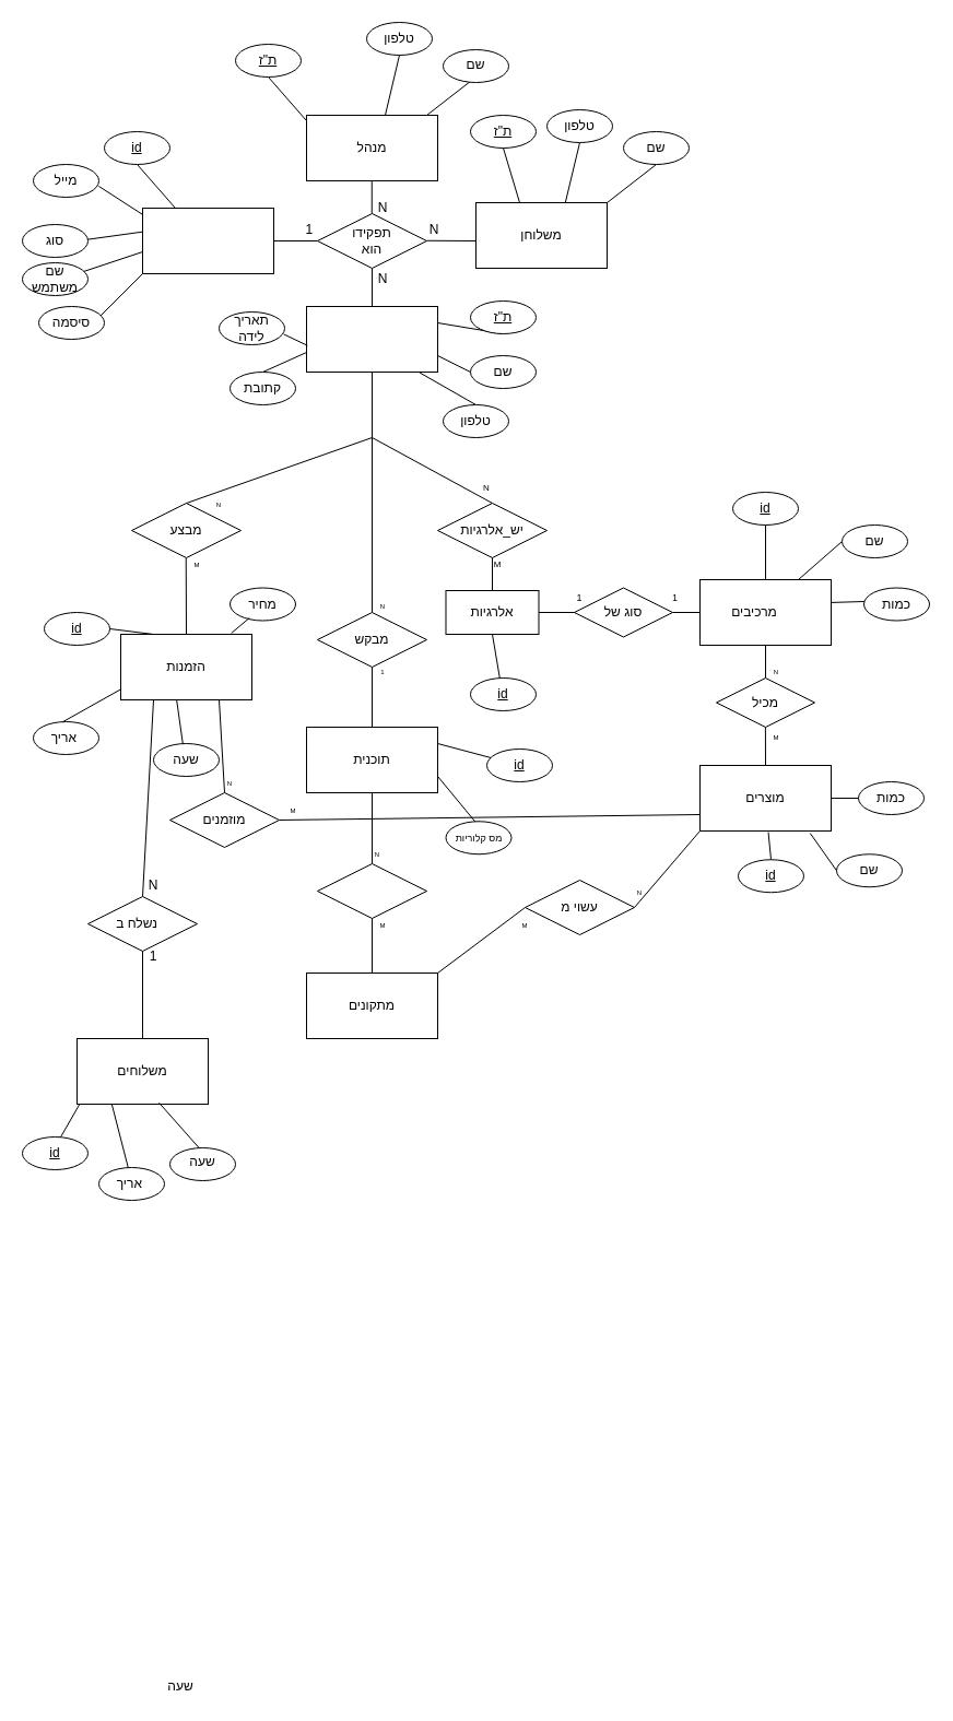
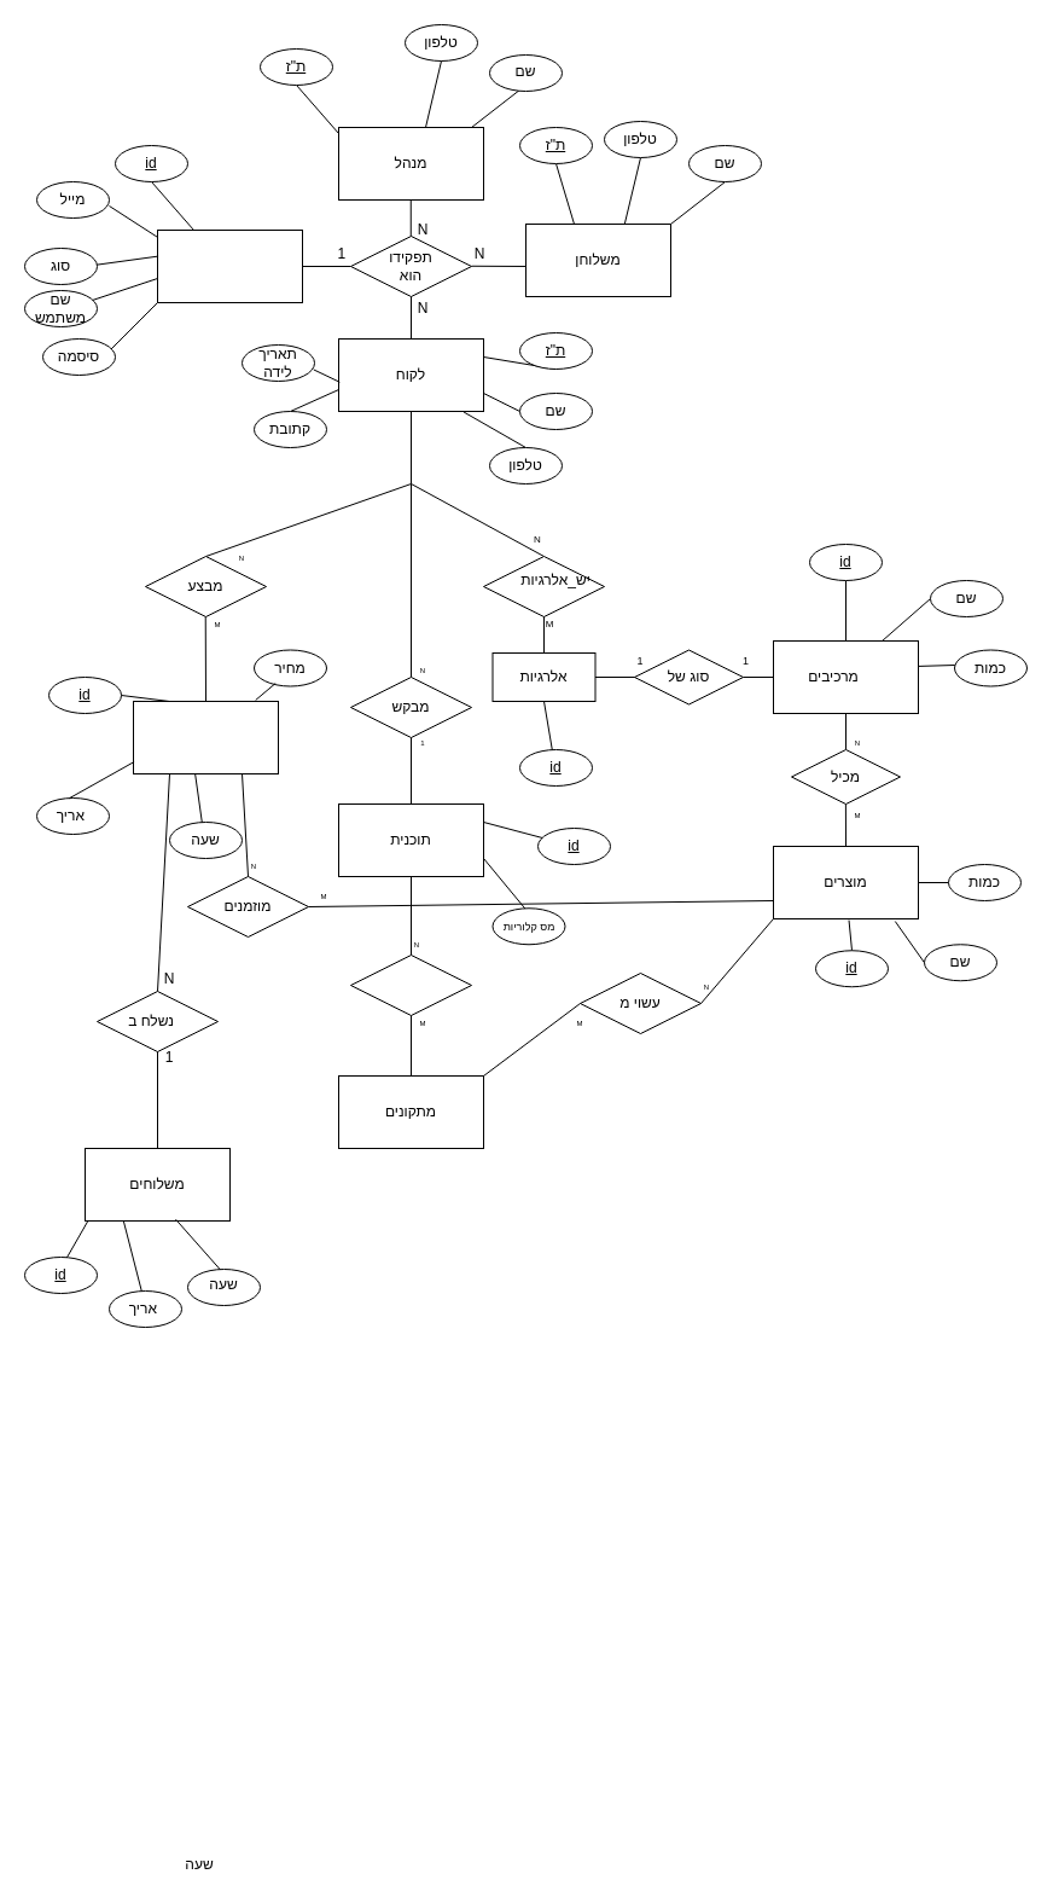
+ <mxCell id="33" value="לקוח" style="text;html=1;align=center;verticalAlign=middle;whiteSpace=wrap;rounded=0;" vertex="1" parent="1"><mxGeometry x="310" y="295" width="60" height="30" as="geometry" /></mxCell>
- <mxCell id="78" value="יש_אלרגיות" style="text;html=1;align=center;verticalAlign=middle;whiteSpace=wrap;rounded=0;" vertex="1" parent="1"><mxGeometry x="425" y="475" width="50" height="20" as="geometry" /></mxCell>
+ <mxCell id="78" value="יש_אלרגיות" style="text;html=1;align=center;verticalAlign=middle;whiteSpace=wrap;rounded=0;" vertex="1" parent="1"><mxGeometry x="435" y="470" width="50" height="20" as="geometry" /></mxCell>
- <mxCell id="112" value="הזמנות" style="text;html=1;align=center;verticalAlign=middle;whiteSpace=wrap;rounded=0;" vertex="1" parent="1"><mxGeometry x="140" y="595" width="60" height="30" as="geometry" /></mxCell>
